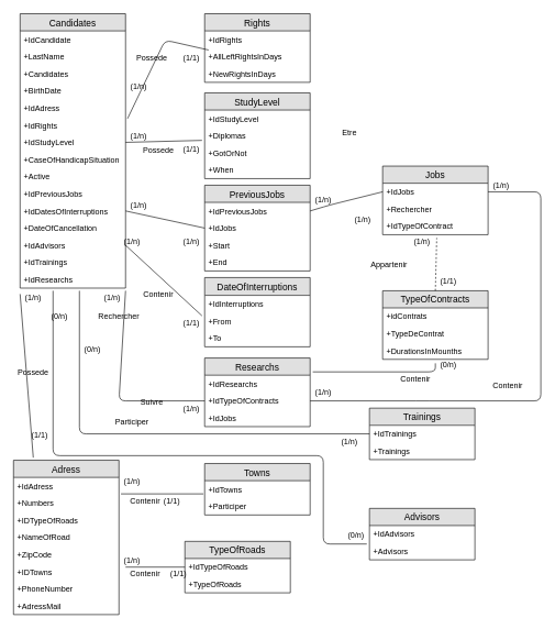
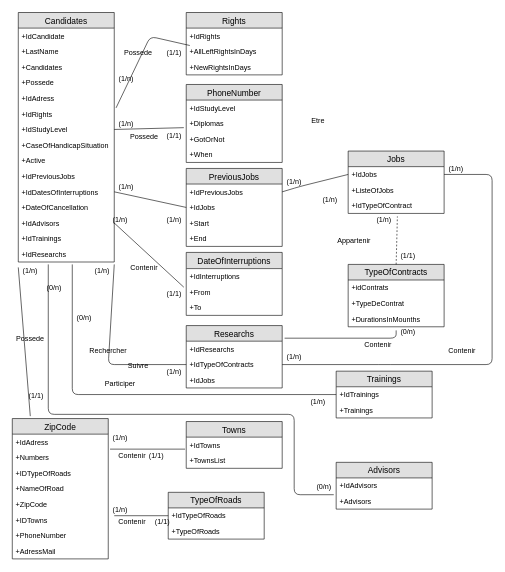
- <mxCell id="6" value="+BirthDate" style="text;strokeColor=none;fillColor=none;spacingLeft=4;spacingRight=4;overflow=hidden;rotatable=0;points=[[0,0.5],[1,0.5]];portConstraint=eastwest;fontSize=12;fontColor=#000000;" parent="2" vertex="1"><mxGeometry y="104" width="160" height="26" as="geometry" /></mxCell>
+ <mxCell id="6" value="+Possede" style="text;strokeColor=none;fillColor=none;spacingLeft=4;spacingRight=4;overflow=hidden;rotatable=0;points=[[0,0.5],[1,0.5]];portConstraint=eastwest;fontSize=12;fontColor=#000000;" parent="2" vertex="1"><mxGeometry y="104" width="160" height="26" as="geometry" /></mxCell>
- <mxCell id="64" value="StudyLevel" style="swimlane;fontStyle=0;childLayout=stackLayout;horizontal=1;startSize=26;fillColor=#e0e0e0;horizontalStack=0;resizeParent=1;resizeParentMax=0;resizeLast=0;collapsible=1;marginBottom=0;swimlaneFillColor=#ffffff;align=center;fontSize=14;" parent="1" vertex="1"><mxGeometry x="310" y="140" width="160" height="130" as="geometry" /></mxCell>
+ <mxCell id="64" value="PhoneNumber" style="swimlane;fontStyle=0;childLayout=stackLayout;horizontal=1;startSize=26;fillColor=#e0e0e0;horizontalStack=0;resizeParent=1;resizeParentMax=0;resizeLast=0;collapsible=1;marginBottom=0;swimlaneFillColor=#ffffff;align=center;fontSize=14;" parent="1" vertex="1"><mxGeometry x="310" y="140" width="160" height="130" as="geometry" /></mxCell>
- <mxCell id="47" value="+Rechercher" style="text;strokeColor=none;fillColor=none;spacingLeft=4;spacingRight=4;overflow=hidden;rotatable=0;points=[[0,0.5],[1,0.5]];portConstraint=eastwest;fontSize=12;" parent="45" vertex="1"><mxGeometry y="52" width="160" height="26" as="geometry" /></mxCell>
+ <mxCell id="47" value="+ListeOfJobs" style="text;strokeColor=none;fillColor=none;spacingLeft=4;spacingRight=4;overflow=hidden;rotatable=0;points=[[0,0.5],[1,0.5]];portConstraint=eastwest;fontSize=12;" parent="45" vertex="1"><mxGeometry y="52" width="160" height="26" as="geometry" /></mxCell>
- <mxCell id="107" value="Rechercher" style="text;html=1;strokeColor=none;fillColor=none;align=center;verticalAlign=middle;whiteSpace=wrap;rounded=0;fontColor=#000000;" parent="1" vertex="1"><mxGeometry x="150" y="469" width="60" height="20" as="geometry" /></mxCell>
+ <mxCell id="107" value="Rechercher" style="text;html=1;strokeColor=none;fillColor=none;align=center;verticalAlign=middle;whiteSpace=wrap;rounded=0;fontColor=#000000;" parent="1" vertex="1"><mxGeometry x="150" y="574" width="60" height="20" as="geometry" /></mxCell>
- <mxCell id="49" value="Adress" style="swimlane;fontStyle=0;childLayout=stackLayout;horizontal=1;startSize=26;fillColor=#e0e0e0;horizontalStack=0;resizeParent=1;resizeParentMax=0;resizeLast=0;collapsible=1;marginBottom=0;swimlaneFillColor=#ffffff;align=center;fontSize=14;" parent="1" vertex="1"><mxGeometry y="697" width="160" height="234" as="geometry" x="20" /></mxCell>
+ <mxCell id="49" value="ZipCode" style="swimlane;fontStyle=0;childLayout=stackLayout;horizontal=1;startSize=26;fillColor=#e0e0e0;horizontalStack=0;resizeParent=1;resizeParentMax=0;resizeLast=0;collapsible=1;marginBottom=0;swimlaneFillColor=#ffffff;align=center;fontSize=14;" parent="1" vertex="1"><mxGeometry y="697" width="160" height="234" as="geometry" x="20" /></mxCell>
- <mxCell id="63" value="+Participer" style="text;strokeColor=none;fillColor=none;spacingLeft=4;spacingRight=4;overflow=hidden;rotatable=0;points=[[0,0.5],[1,0.5]];portConstraint=eastwest;fontSize=12;" parent="61" vertex="1"><mxGeometry y="52" width="160" height="26" as="geometry" /></mxCell>
+ <mxCell id="63" value="+TownsList" style="text;strokeColor=none;fillColor=none;spacingLeft=4;spacingRight=4;overflow=hidden;rotatable=0;points=[[0,0.5],[1,0.5]];portConstraint=eastwest;fontSize=12;" parent="61" vertex="1"><mxGeometry y="52" width="160" height="26" as="geometry" /></mxCell>
